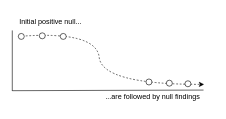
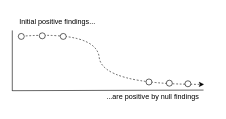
- <mxCell id="4" value="&lt;p&gt;Initial positive null...&lt;/p&gt;" style="text;html=1;strokeColor=none;fillColor=none;align=left;verticalAlign=middle;whiteSpace=wrap;rounded=0;" vertex="1" parent="1"><mxGeometry x="30" y="20" width="130" height="30" as="geometry" /></mxCell>
+ <mxCell id="4" value="&lt;p&gt;Initial positive findings...&lt;/p&gt;" style="text;html=1;strokeColor=none;fillColor=none;align=left;verticalAlign=middle;whiteSpace=wrap;rounded=0;" vertex="1" parent="1"><mxGeometry x="30" y="20" width="130" height="30" as="geometry" /></mxCell>
- <mxCell id="5" value="&lt;p&gt;...are followed by null findings&lt;/p&gt;" style="text;html=1;strokeColor=none;fillColor=none;align=center;verticalAlign=middle;whiteSpace=wrap;rounded=0;" vertex="1" parent="1"><mxGeometry x="153.5" y="146" width="201" height="30" as="geometry" /></mxCell>
+ <mxCell id="5" value="&lt;p&gt;...are positive by null findings&lt;/p&gt;" style="text;html=1;strokeColor=none;fillColor=none;align=center;verticalAlign=middle;whiteSpace=wrap;rounded=0;" vertex="1" parent="1"><mxGeometry x="153.5" y="146" width="201" height="30" as="geometry" /></mxCell>
